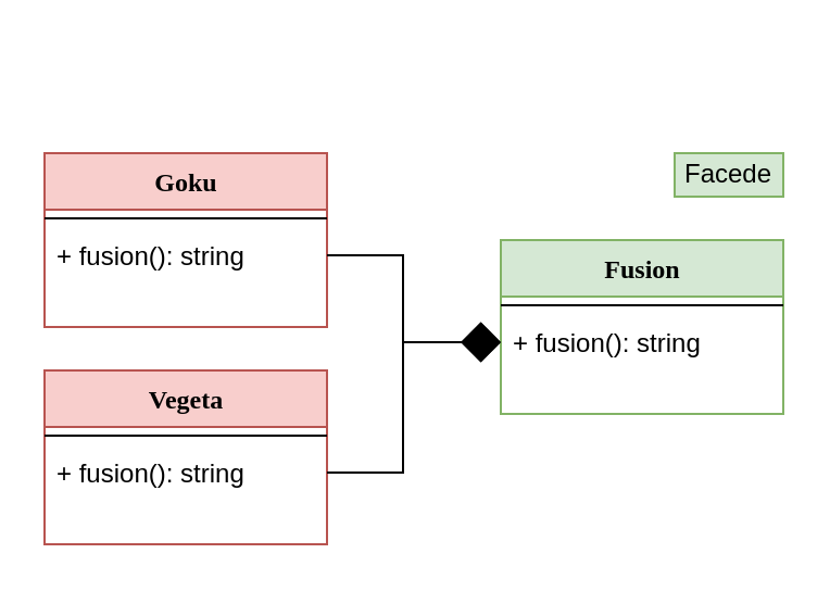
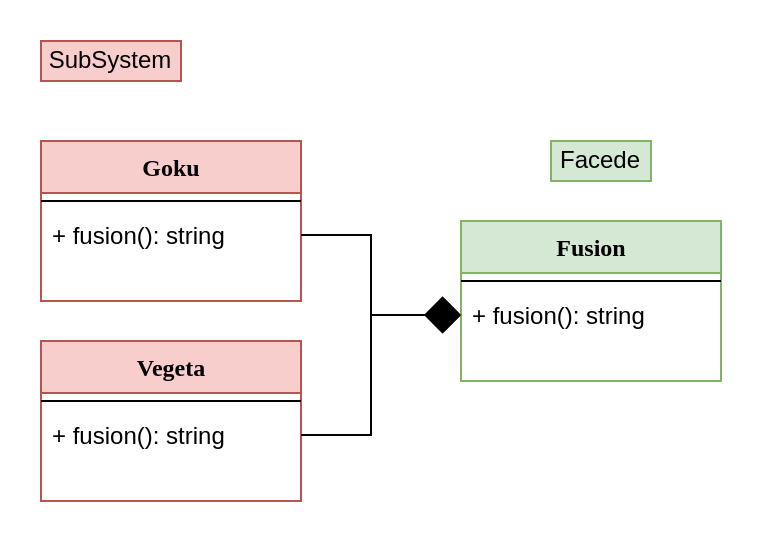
+ <mxCell id="14" value="SubSystem" style="text;html=1;strokeColor=#b85450;fillColor=#f8cecc;align=center;verticalAlign=middle;whiteSpace=wrap;rounded=0;" vertex="1" parent="1"><mxGeometry x="20" y="20" width="70" height="20" as="geometry" /></mxCell>
- <mxCell id="5" value="Facede" style="text;html=1;strokeColor=#82b366;fillColor=#d5e8d4;align=center;verticalAlign=middle;whiteSpace=wrap;rounded=0;" vertex="1" parent="1"><mxGeometry x="310" y="70" width="50" height="20" as="geometry" /></mxCell>
+ <mxCell id="5" value="Facede" style="text;html=1;strokeColor=#82b366;fillColor=#d5e8d4;align=center;verticalAlign=middle;whiteSpace=wrap;rounded=0;" vertex="1" parent="1"><mxGeometry x="275" y="70" width="50" height="20" as="geometry" /></mxCell>
